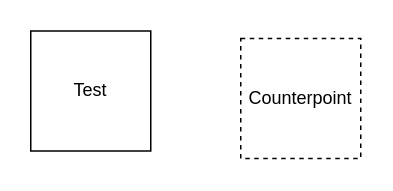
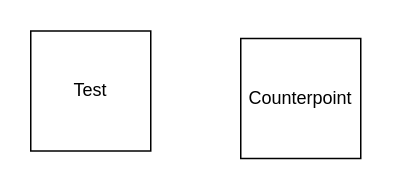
- <mxCell id="3" value="Counterpoint" style="whiteSpace=wrap;html=1;aspect=fixed;dashed=1;" vertex="1" parent="1"><mxGeometry x="160" y="25" width="80" height="80" as="geometry" /></mxCell>
+ <mxCell id="3" value="Counterpoint" style="whiteSpace=wrap;html=1;aspect=fixed;" vertex="1" parent="1"><mxGeometry x="160" y="25" width="80" height="80" as="geometry" /></mxCell>
